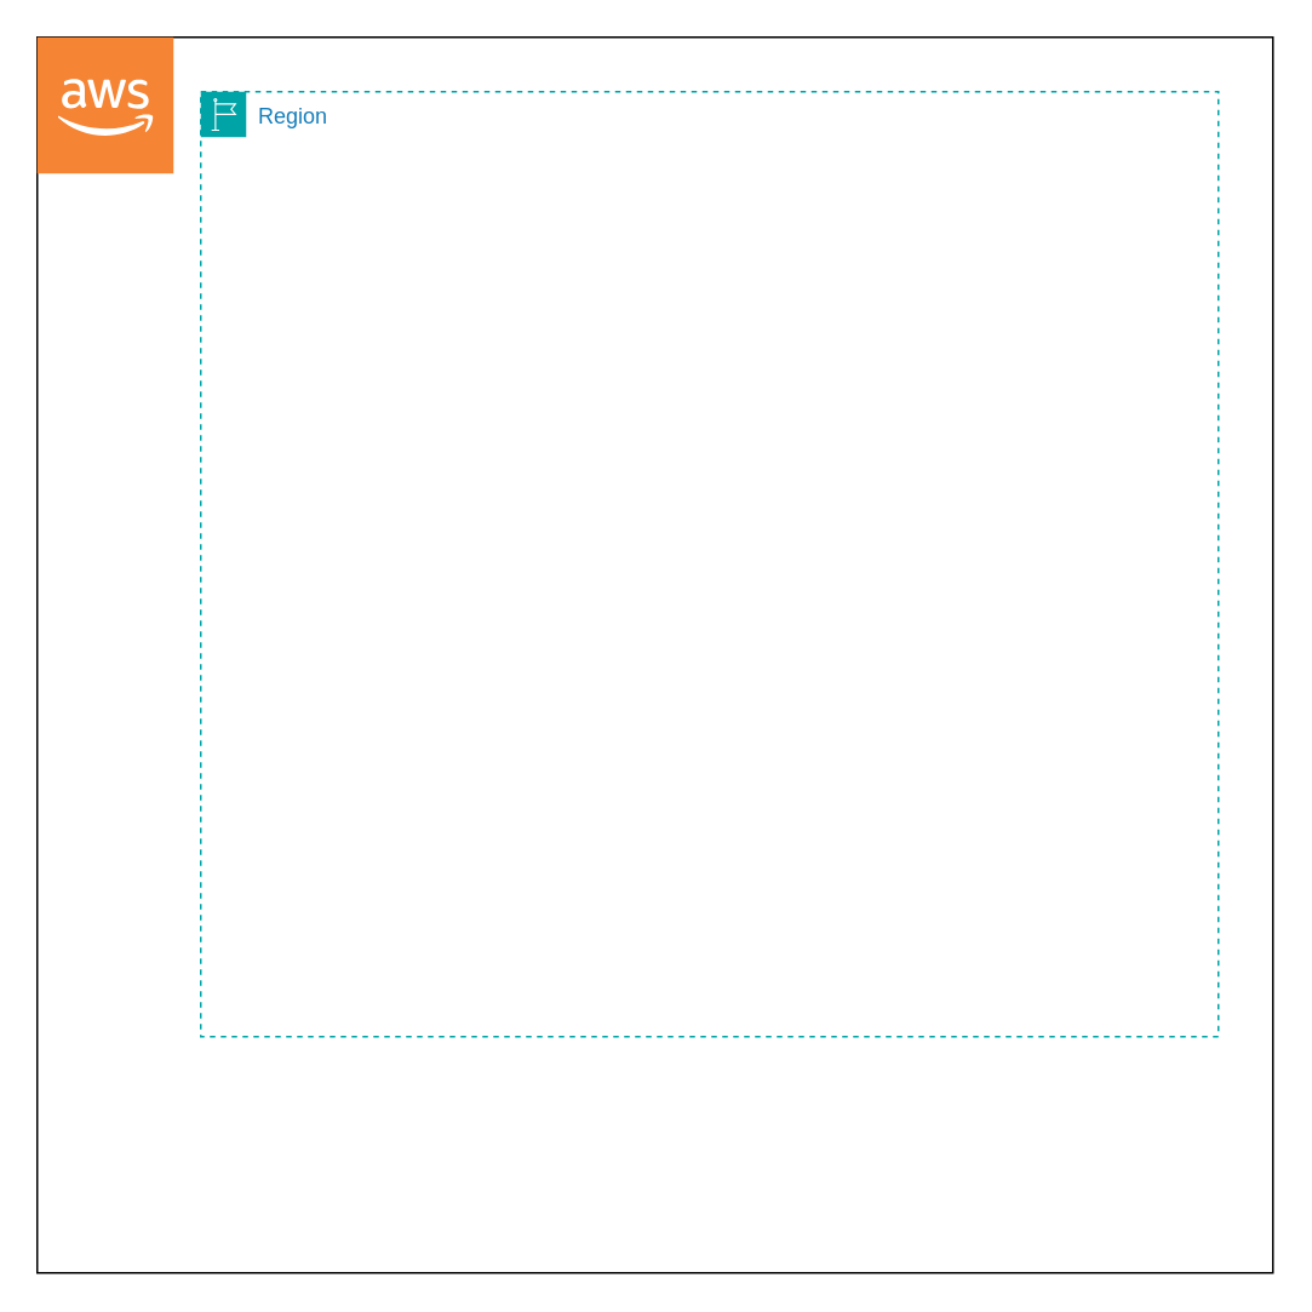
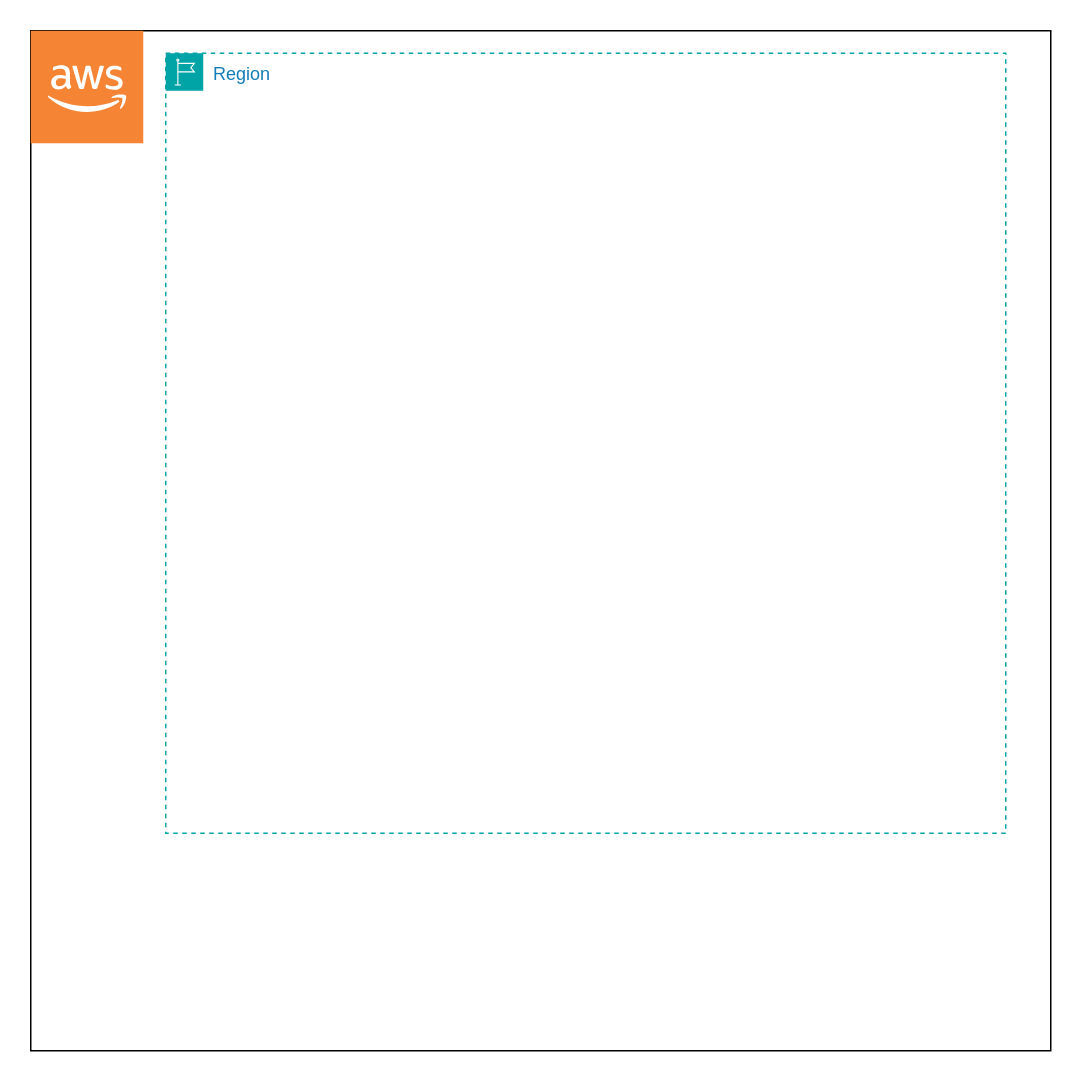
- <mxCell id="4" value="Region" style="points=[[0,0],[0.25,0],[0.5,0],[0.75,0],[1,0],[1,0.25],[1,0.5],[1,0.75],[1,1],[0.75,1],[0.5,1],[0.25,1],[0,1],[0,0.75],[0,0.5],[0,0.25]];outlineConnect=0;gradientColor=none;html=1;whiteSpace=wrap;fontSize=12;fontStyle=0;container=1;pointerEvents=0;collapsible=0;recursiveResize=0;shape=mxgraph.aws4.group;grIcon=mxgraph.aws4.group_region;strokeColor=#00A4A6;fillColor=none;verticalAlign=top;align=left;spacingLeft=30;fontColor=#147EBA;dashed=1;" vertex="1" parent="1"><mxGeometry x="110" y="50" width="560" height="520" as="geometry" /></mxCell>
+ <mxCell id="4" value="Region" style="points=[[0,0],[0.25,0],[0.5,0],[0.75,0],[1,0],[1,0.25],[1,0.5],[1,0.75],[1,1],[0.75,1],[0.5,1],[0.25,1],[0,1],[0,0.75],[0,0.5],[0,0.25]];outlineConnect=0;gradientColor=none;html=1;whiteSpace=wrap;fontSize=12;fontStyle=0;container=1;pointerEvents=0;collapsible=0;recursiveResize=0;shape=mxgraph.aws4.group;grIcon=mxgraph.aws4.group_region;strokeColor=#00A4A6;fillColor=none;verticalAlign=top;align=left;spacingLeft=30;fontColor=#147EBA;dashed=1;" vertex="1" parent="1"><mxGeometry x="110" y="35" width="560" height="520" as="geometry" /></mxCell>
